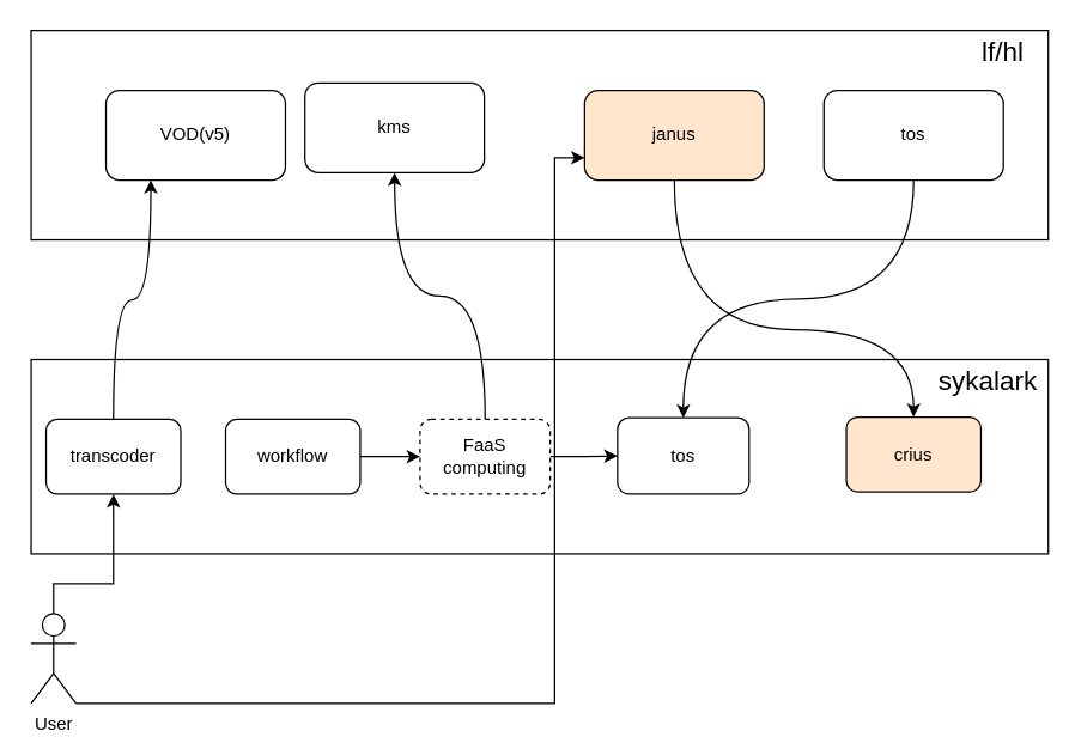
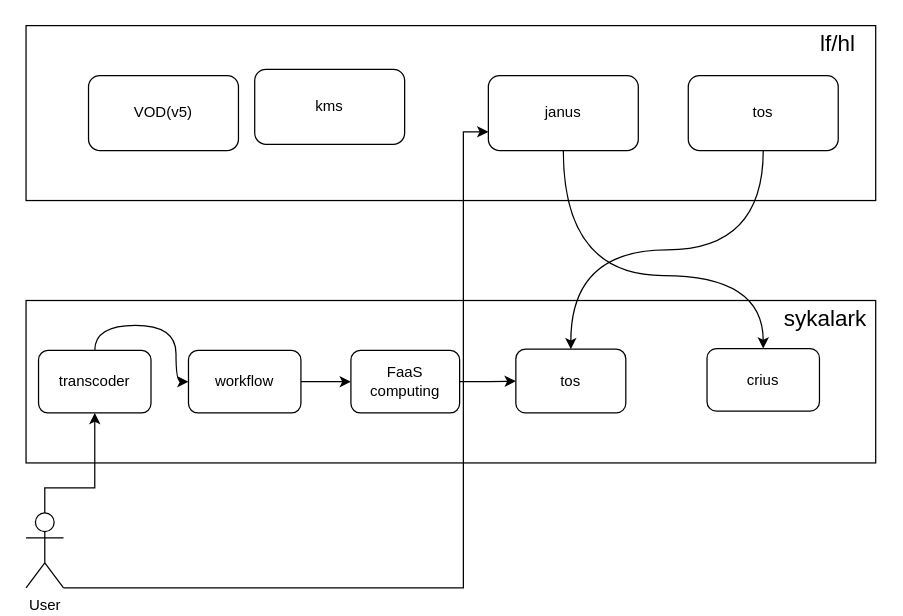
- <mxCell id="7" value="janus" style="rounded=1;whiteSpace=wrap;html=1;fillColor=#ffe6cc;" parent="1" vertex="1"><mxGeometry x="390" y="60" width="120" height="60" as="geometry" /></mxCell>
+ <mxCell id="7" value="janus" style="rounded=1;whiteSpace=wrap;html=1;" parent="1" vertex="1"><mxGeometry x="390" y="60" width="120" height="60" as="geometry" /></mxCell>
- <mxCell id="12" style="edgeStyle=orthogonalEdgeStyle;rounded=0;orthogonalLoop=1;jettySize=auto;html=1;exitX=0.5;exitY=0;exitDx=0;exitDy=0;entryX=0.5;entryY=1;entryDx=0;entryDy=0;curved=1;" parent="1" source="14" target="5" edge="1"><mxGeometry relative="1" as="geometry" /></mxCell>
- <mxCell id="22" style="edgeStyle=orthogonalEdgeStyle;rounded=0;orthogonalLoop=1;jettySize=auto;html=1;exitX=0.5;exitY=0;exitDx=0;exitDy=0;entryX=0.25;entryY=1;entryDx=0;entryDy=0;curved=1;" parent="1" source="23" target="4" edge="1"><mxGeometry relative="1" as="geometry" /></mxCell>
+ <mxCell id="22" style="edgeStyle=orthogonalEdgeStyle;rounded=0;orthogonalLoop=1;jettySize=auto;html=1;exitX=0.5;exitY=0;exitDx=0;exitDy=0;curved=1;" parent="1" source="23" target="11" edge="1"><mxGeometry relative="1" as="geometry" /></mxCell>
- <mxCell id="15" value="crius" style="rounded=1;whiteSpace=wrap;html=1;fillColor=#ffe6cc;" parent="1" vertex="1"><mxGeometry x="565" y="278.5" width="90" height="50" as="geometry" /></mxCell>
+ <mxCell id="15" value="crius" style="rounded=1;whiteSpace=wrap;html=1;" parent="1" vertex="1"><mxGeometry x="565" y="278.5" width="90" height="50" as="geometry" /></mxCell>
- <mxCell id="14" value="FaaS computing" style="rounded=1;whiteSpace=wrap;html=1;dashed=1;" parent="1" vertex="1"><mxGeometry x="280" y="280" width="87" height="50" as="geometry" /></mxCell>
+ <mxCell id="14" value="FaaS computing" style="rounded=1;whiteSpace=wrap;html=1;" parent="1" vertex="1"><mxGeometry x="280" y="280" width="87" height="50" as="geometry" /></mxCell>
